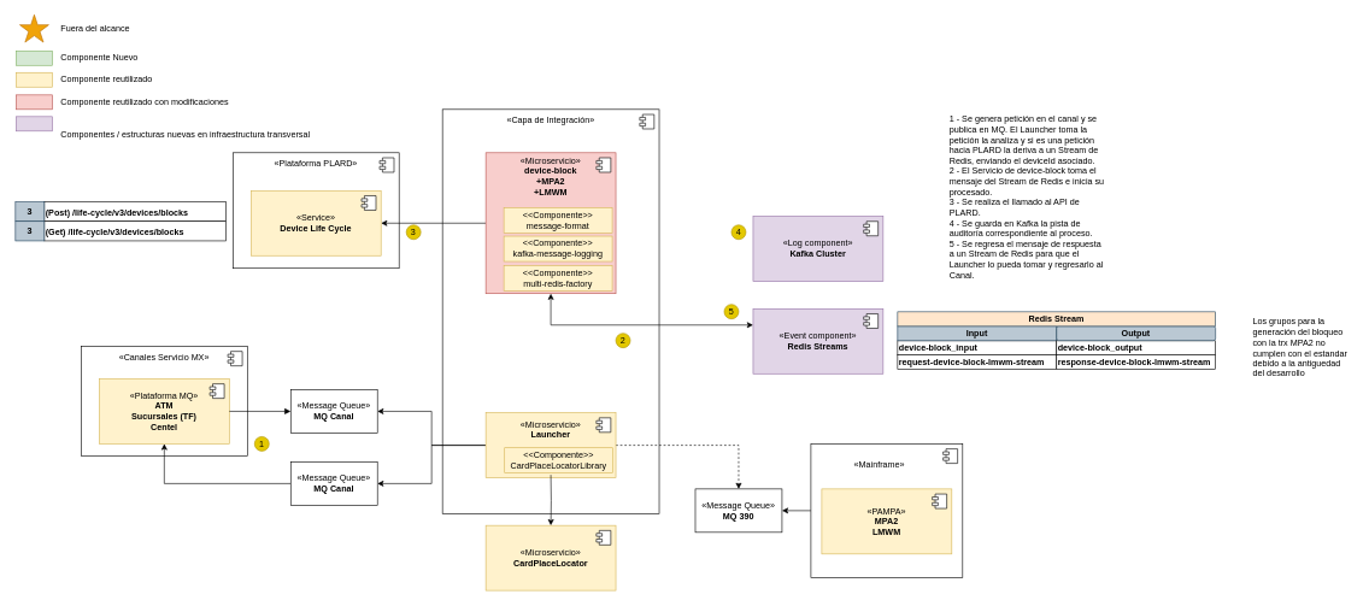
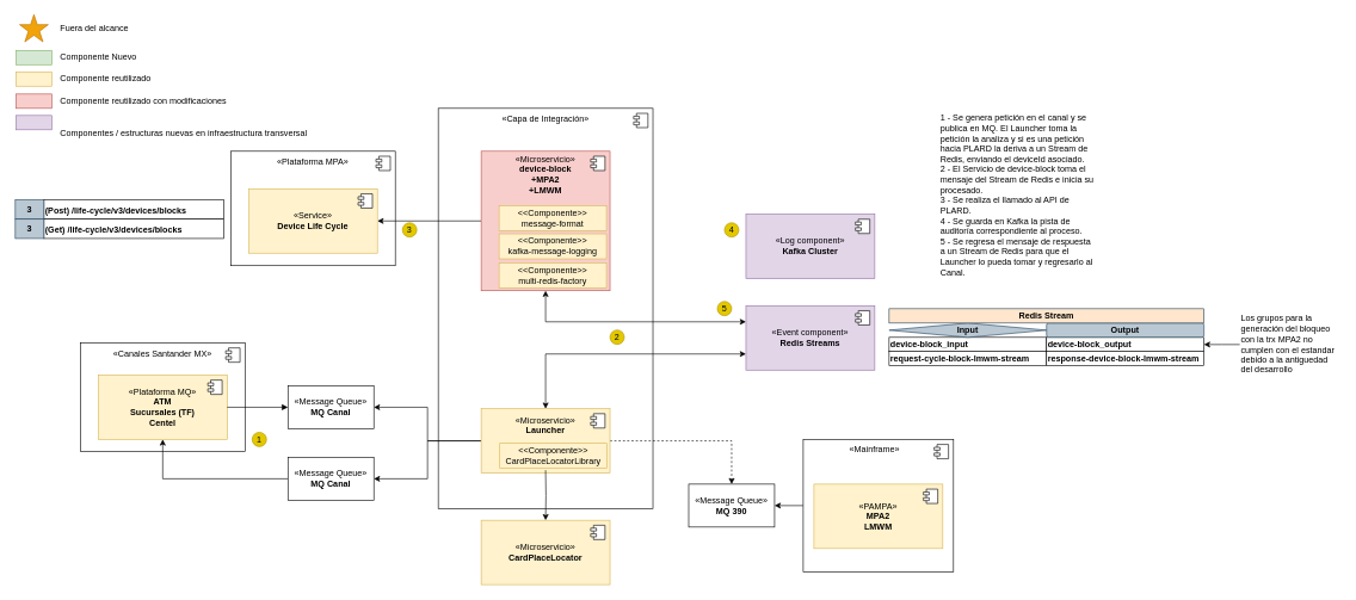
- <mxCell id="31" value="&lt;div&gt;«Plataforma PLARD»&lt;/div&gt;" style="text;html=1;align=center;verticalAlign=middle;whiteSpace=wrap;rounded=0;" parent="1" vertex="1"><mxGeometry x="376" y="211" width="120" height="30" as="geometry" /></mxCell>
+ <mxCell id="31" value="&lt;div&gt;«Plataforma MPA»&lt;/div&gt;" style="text;html=1;align=center;verticalAlign=middle;whiteSpace=wrap;rounded=0;" parent="1" vertex="1"><mxGeometry x="376" y="211" width="120" height="30" as="geometry" /></mxCell>
- <mxCell id="68" value="Input" style="rounded=0;whiteSpace=wrap;html=1;fillColor=#bac8d3;strokeColor=#23445d;fontStyle=1" vertex="1" parent="1"><mxGeometry x="1241" y="451.25" width="220" height="20" as="geometry" /></mxCell>
+ <mxCell id="68" value="Input" style="rhombus;whiteSpace=wrap;html=1;fillColor=#bac8d3;strokeColor=#23445d;fontStyle=1;" vertex="1" parent="1"><mxGeometry x="1241" y="451.25" width="220" height="20" as="geometry" /></mxCell>
+ <mxCell id="74" value="" style="edgeStyle=orthogonalEdgeStyle;rounded=0;orthogonalLoop=1;jettySize=auto;html=1;" edge="1" parent="1" source="75" target="69"><mxGeometry relative="1" as="geometry" /></mxCell>
- <mxCell id="20" value="«Canales Servicio MX»" style="text;html=1;align=center;verticalAlign=middle;whiteSpace=wrap;rounded=0;" parent="1" vertex="1"><mxGeometry x="156" y="479" width="140" height="30" as="geometry" /></mxCell>
+ <mxCell id="20" value="«Canales Santander MX»" style="text;html=1;align=center;verticalAlign=middle;whiteSpace=wrap;rounded=0;" parent="1" vertex="1"><mxGeometry x="156" y="479" width="140" height="30" as="geometry" /></mxCell>
- <mxCell id="72" value="&lt;font style=&quot;color: rgb(0, 0, 0);&quot;&gt;&lt;b style=&quot;font-size: 12px; text-align: center;&quot;&gt;request-&lt;/b&gt;&lt;b style=&quot;font-size: 12px; text-align: center;&quot;&gt;device-block-lmwm&lt;/b&gt;&lt;b style=&quot;font-size: 12px;&quot;&gt;-stream&lt;/b&gt;&lt;/font&gt;" style="rounded=0;whiteSpace=wrap;html=1;align=left;fontSize=11;" vertex="1" parent="1"><mxGeometry x="1241" y="490.75" width="220" height="20" as="geometry" /></mxCell>
+ <mxCell id="72" value="&lt;font style=&quot;color: rgb(0, 0, 0);&quot;&gt;&lt;b style=&quot;font-size: 12px; text-align: center;&quot;&gt;request-&lt;/b&gt;&lt;b style=&quot;font-size: 12px; text-align: center;&quot;&gt;cycle-block-lmwm&lt;/b&gt;&lt;b style=&quot;font-size: 12px;&quot;&gt;-stream&lt;/b&gt;&lt;/font&gt;" style="rounded=0;whiteSpace=wrap;html=1;align=left;fontSize=11;" vertex="1" parent="1"><mxGeometry x="1241" y="490.75" width="220" height="20" as="geometry" /></mxCell>
+ <mxCell id="29" style="edgeStyle=orthogonalEdgeStyle;rounded=0;orthogonalLoop=1;jettySize=auto;html=1;entryX=0;entryY=0.75;entryDx=0;entryDy=0;startArrow=classic;startFill=1;exitX=0.5;exitY=0;exitDx=0;exitDy=0;" parent="1" source="27" target="48" edge="1"><mxGeometry relative="1" as="geometry"><mxPoint x="821" y="494" as="sourcePoint" /></mxGeometry></mxCell>
- <mxCell id="45" value="&lt;div&gt;«Mainframe»&lt;/div&gt;" style="text;html=1;align=center;verticalAlign=middle;whiteSpace=wrap;rounded=0;" parent="1" vertex="1"><mxGeometry x="1156" y="629" width="120" height="30" as="geometry" /></mxCell>
+ <mxCell id="45" value="&lt;div&gt;«Mainframe»&lt;/div&gt;" style="text;html=1;align=center;verticalAlign=middle;whiteSpace=wrap;rounded=0;" parent="1" vertex="1"><mxGeometry x="1161" y="614" width="120" height="30" as="geometry" /></mxCell>
